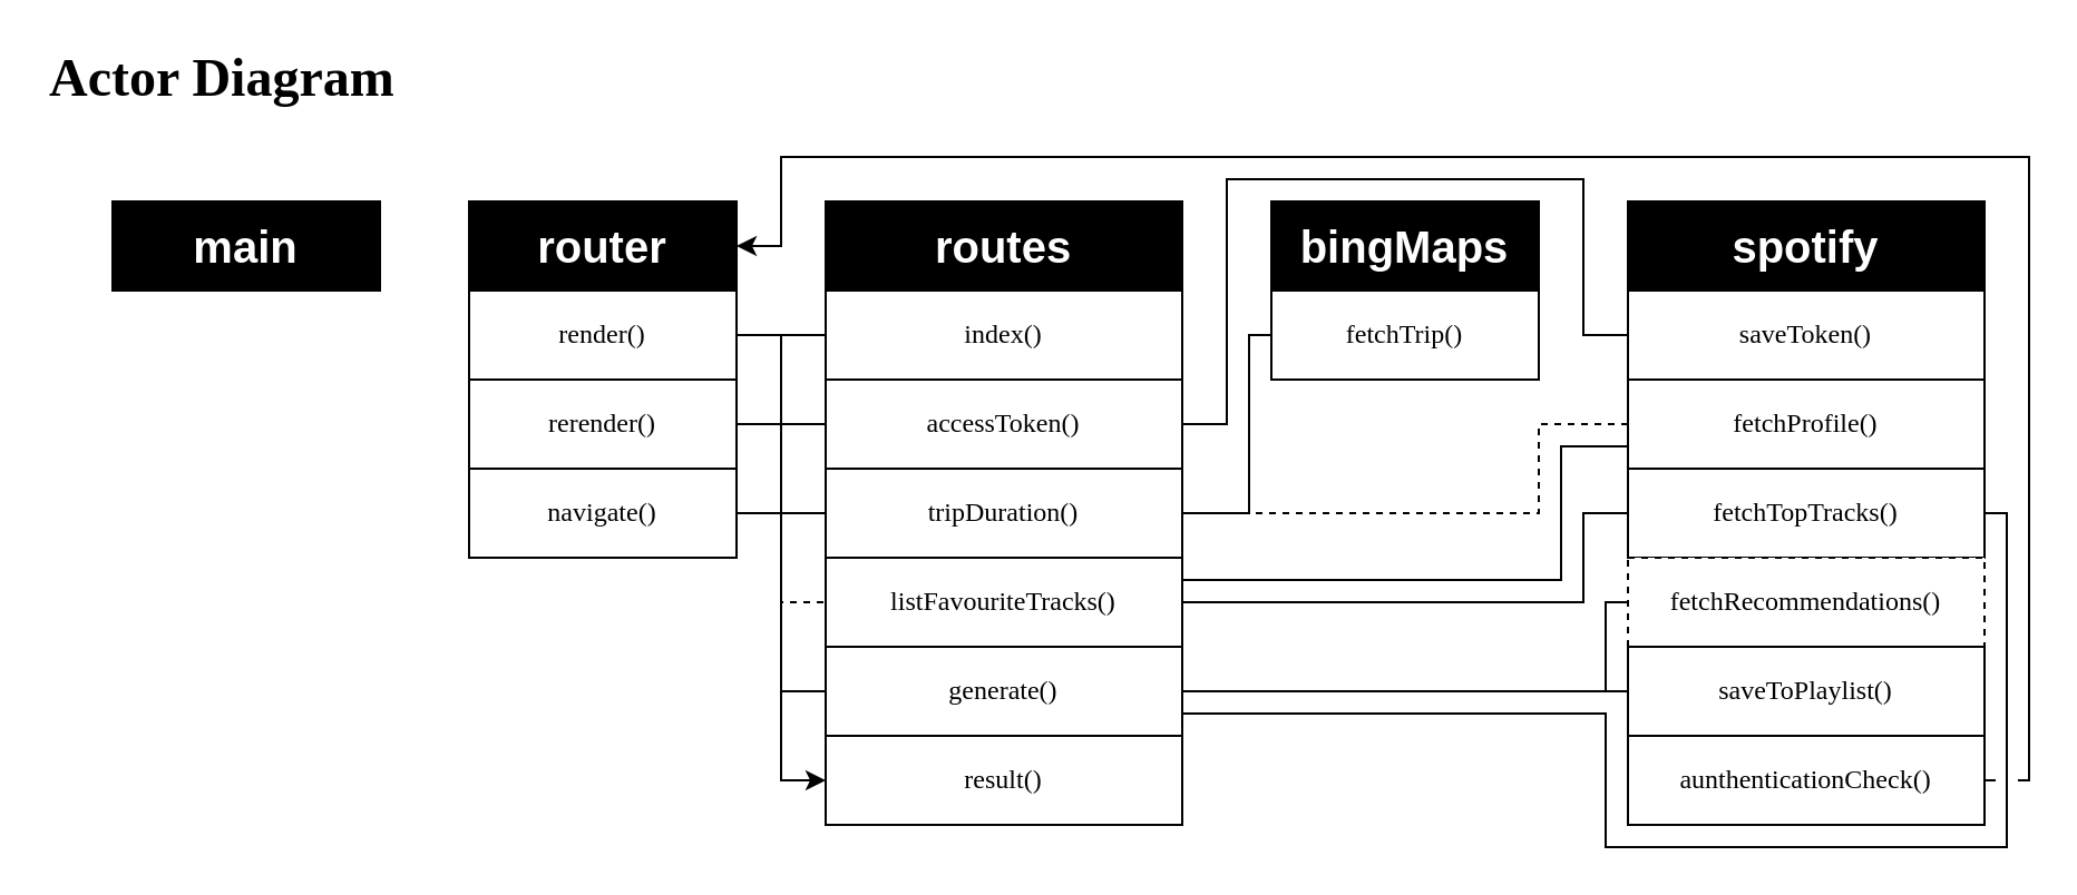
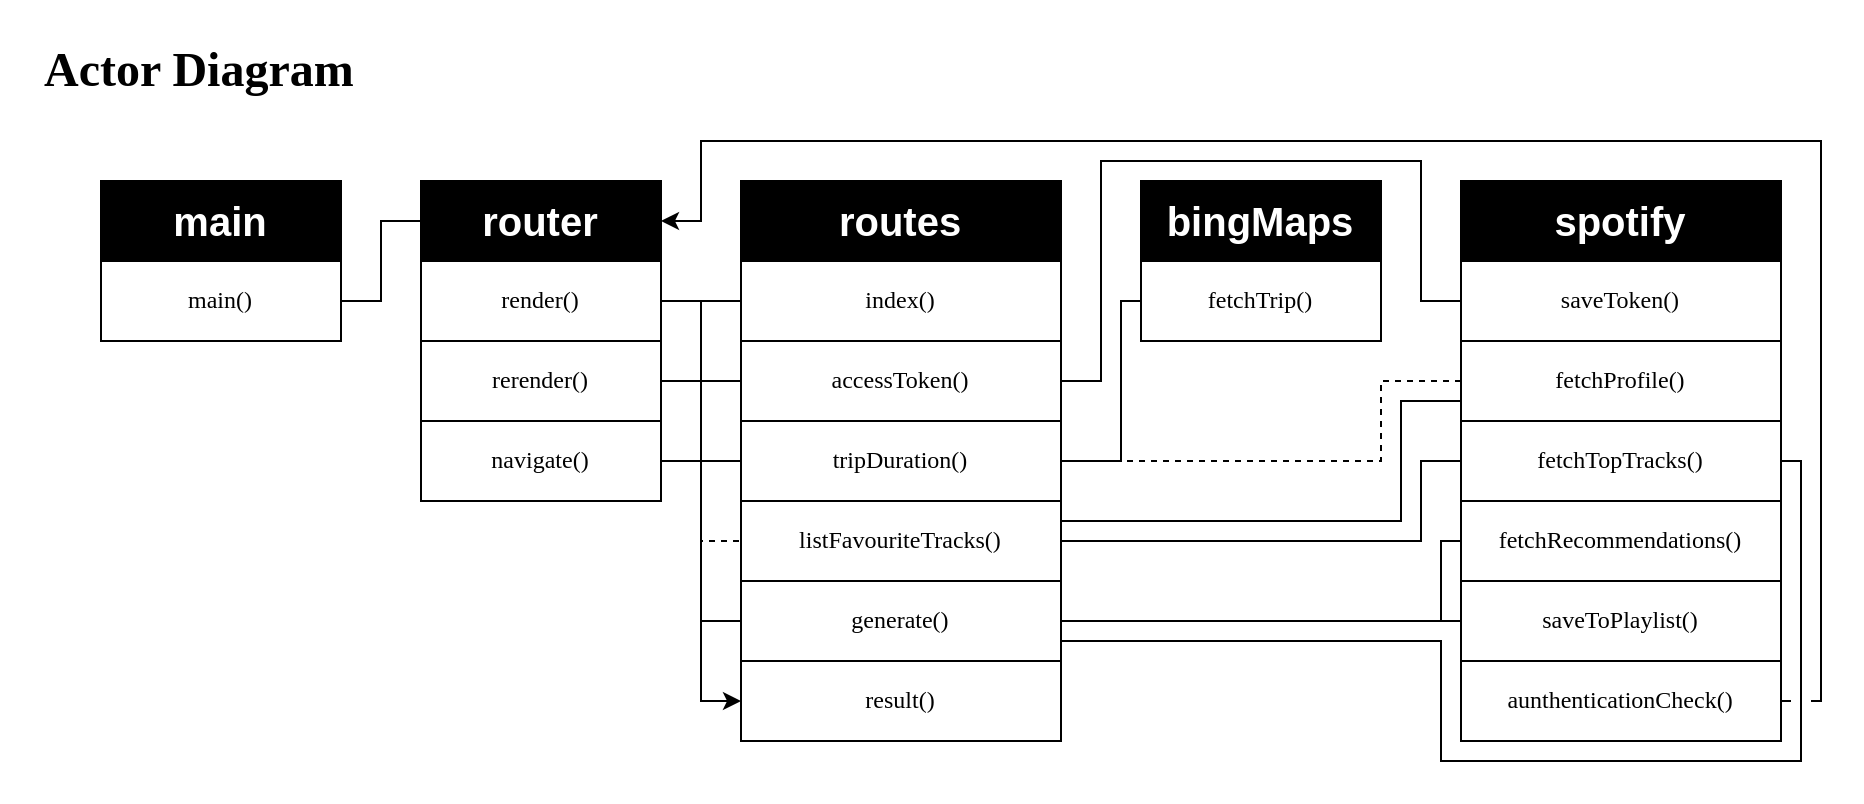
+ <mxCell id="7" style="edgeStyle=orthogonalEdgeStyle;rounded=0;orthogonalLoop=1;jettySize=auto;html=1;entryX=1;entryY=0.5;entryDx=0;entryDy=0;endArrow=none;endFill=0;" parent="1" source="8" target="6" edge="1"><mxGeometry relative="1" as="geometry" /></mxCell>
+ <mxCell id="6" value="&lt;span style=&quot;font-weight: normal; font-size: 12px;&quot;&gt;&lt;font data-font-src=&quot;https://fonts.googleapis.com/css?family=Inconsolata&quot; face=&quot;Inconsolata&quot; style=&quot;font-size: 12px;&quot;&gt;main()&lt;/font&gt;&lt;/span&gt;" style="whiteSpace=wrap;html=1;fontSize=12;align=center;fontStyle=1;" parent="1" vertex="1"><mxGeometry x="50" y="130" width="120" height="40" as="geometry" /></mxCell>
- <mxCell id="26" value="&lt;span style=&quot;font-weight: normal ; font-size: 12px&quot;&gt;&lt;font data-font-src=&quot;https://fonts.googleapis.com/css?family=Inconsolata&quot; face=&quot;Inconsolata&quot; style=&quot;font-size: 12px&quot;&gt;fetchRecommendations()&lt;br&gt;&lt;/font&gt;&lt;/span&gt;" style="whiteSpace=wrap;html=1;fontSize=12;align=center;fontStyle=1;dashed=1;" parent="1" vertex="1"><mxGeometry x="730" y="250" width="160" height="40" as="geometry" /></mxCell>
+ <mxCell id="26" value="&lt;span style=&quot;font-weight: normal ; font-size: 12px&quot;&gt;&lt;font data-font-src=&quot;https://fonts.googleapis.com/css?family=Inconsolata&quot; face=&quot;Inconsolata&quot; style=&quot;font-size: 12px&quot;&gt;fetchRecommendations()&lt;br&gt;&lt;/font&gt;&lt;/span&gt;" style="whiteSpace=wrap;html=1;fontSize=12;align=center;fontStyle=1;" parent="1" vertex="1"><mxGeometry x="730" y="250" width="160" height="40" as="geometry" /></mxCell>
